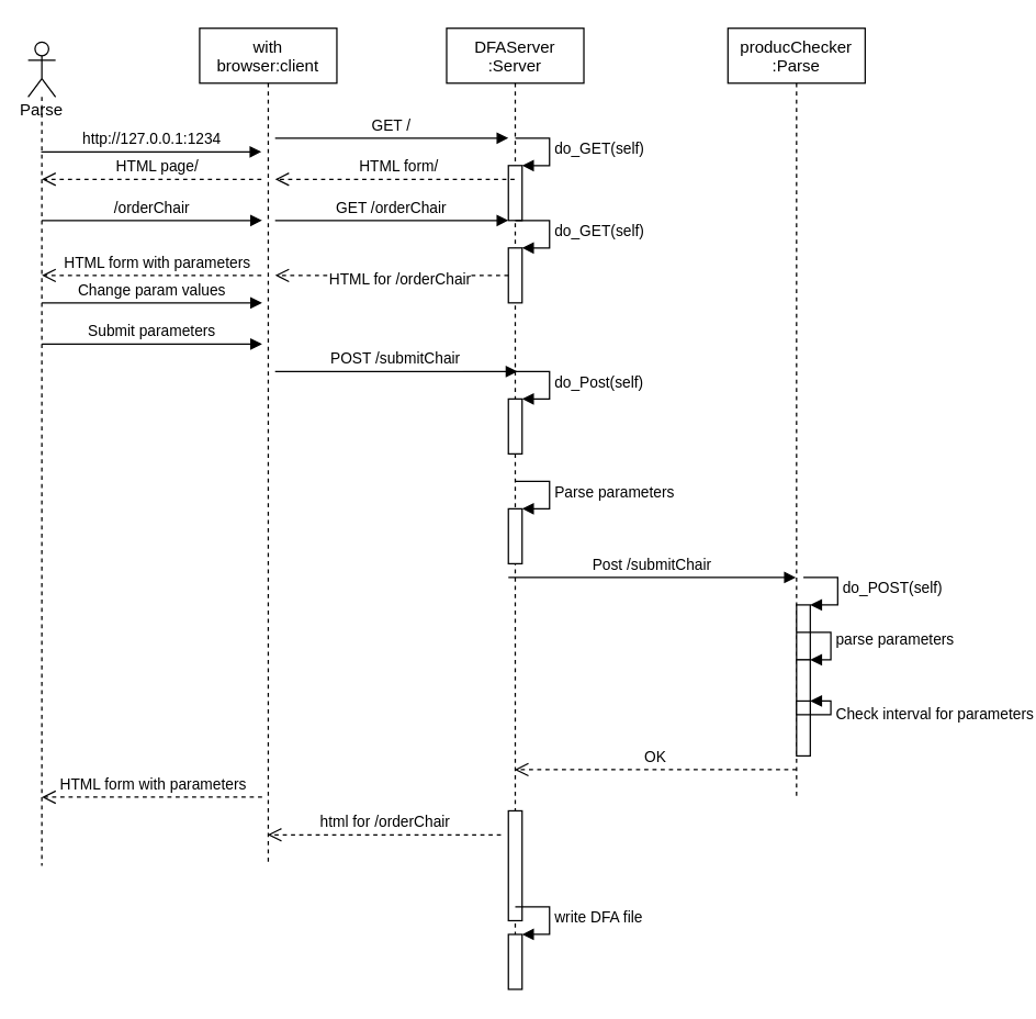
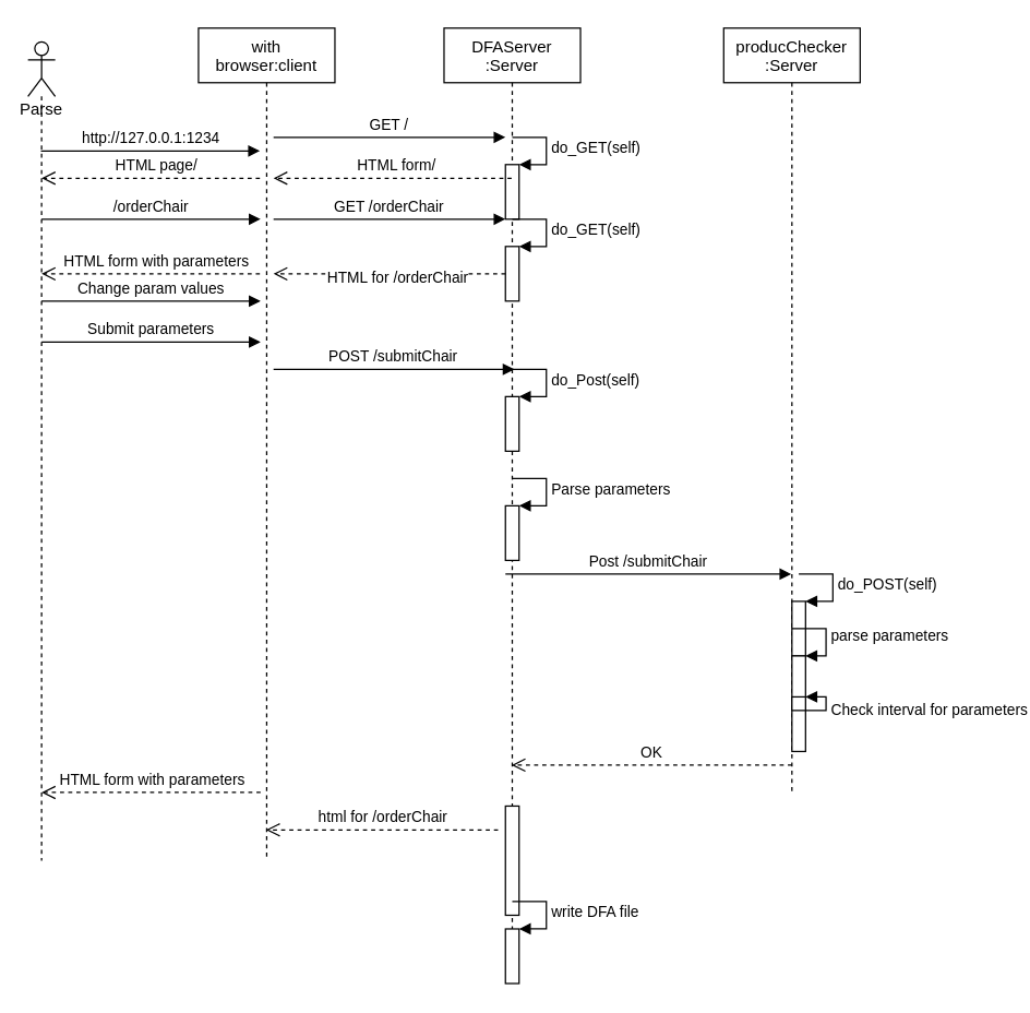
- <mxCell id="31" value="producChecker&#10;:Parse" style="shape=umlLifeline;perimeter=lifelinePerimeter;container=1;collapsible=0;recursiveResize=0;rounded=0;shadow=0;strokeWidth=1;" vertex="1" parent="1"><mxGeometry x="530" y="20" width="100" height="560" as="geometry" /></mxCell>
+ <mxCell id="31" value="producChecker&#10;:Server" style="shape=umlLifeline;perimeter=lifelinePerimeter;container=1;collapsible=0;recursiveResize=0;rounded=0;shadow=0;strokeWidth=1;" vertex="1" parent="1"><mxGeometry x="530" y="20" width="100" height="560" as="geometry" /></mxCell>
